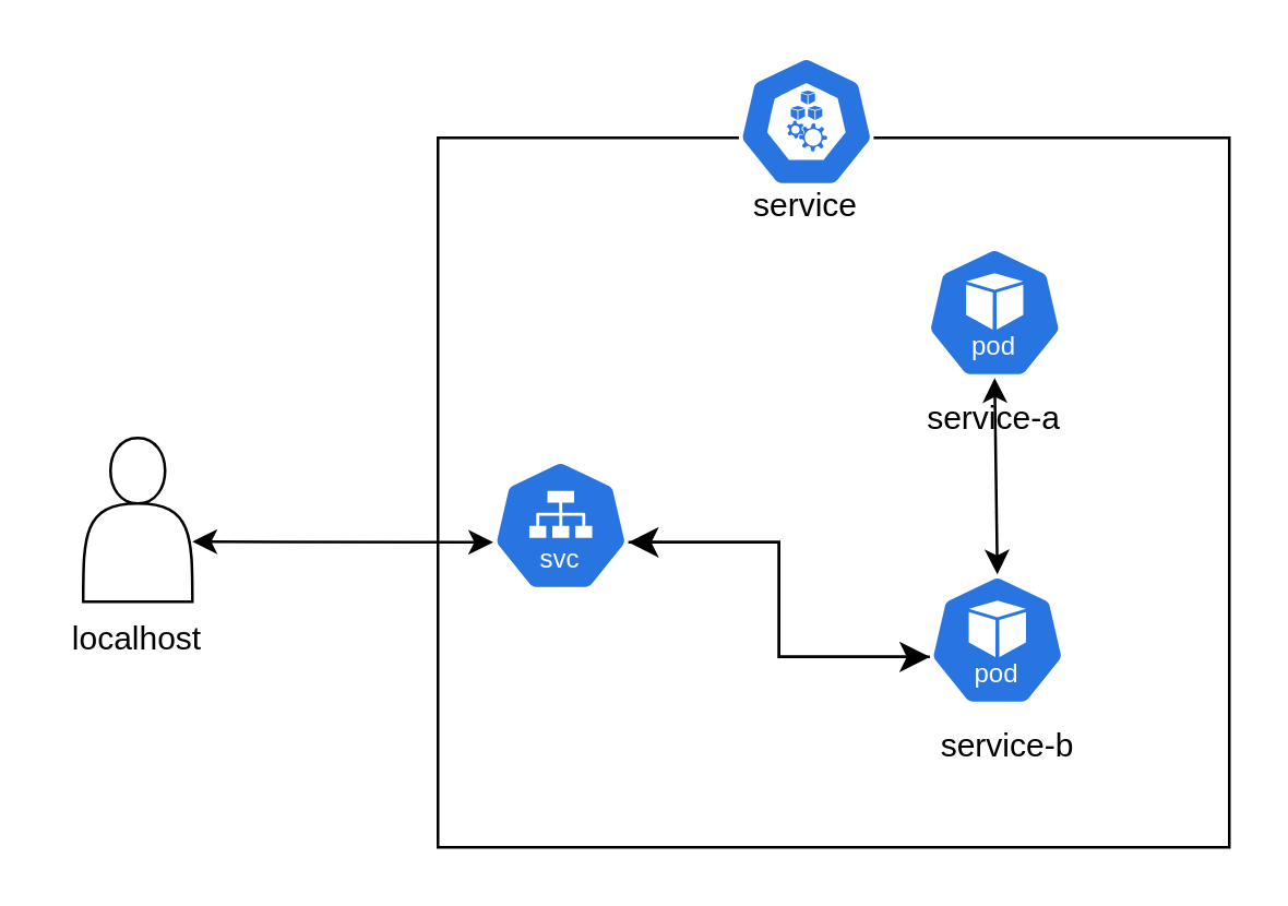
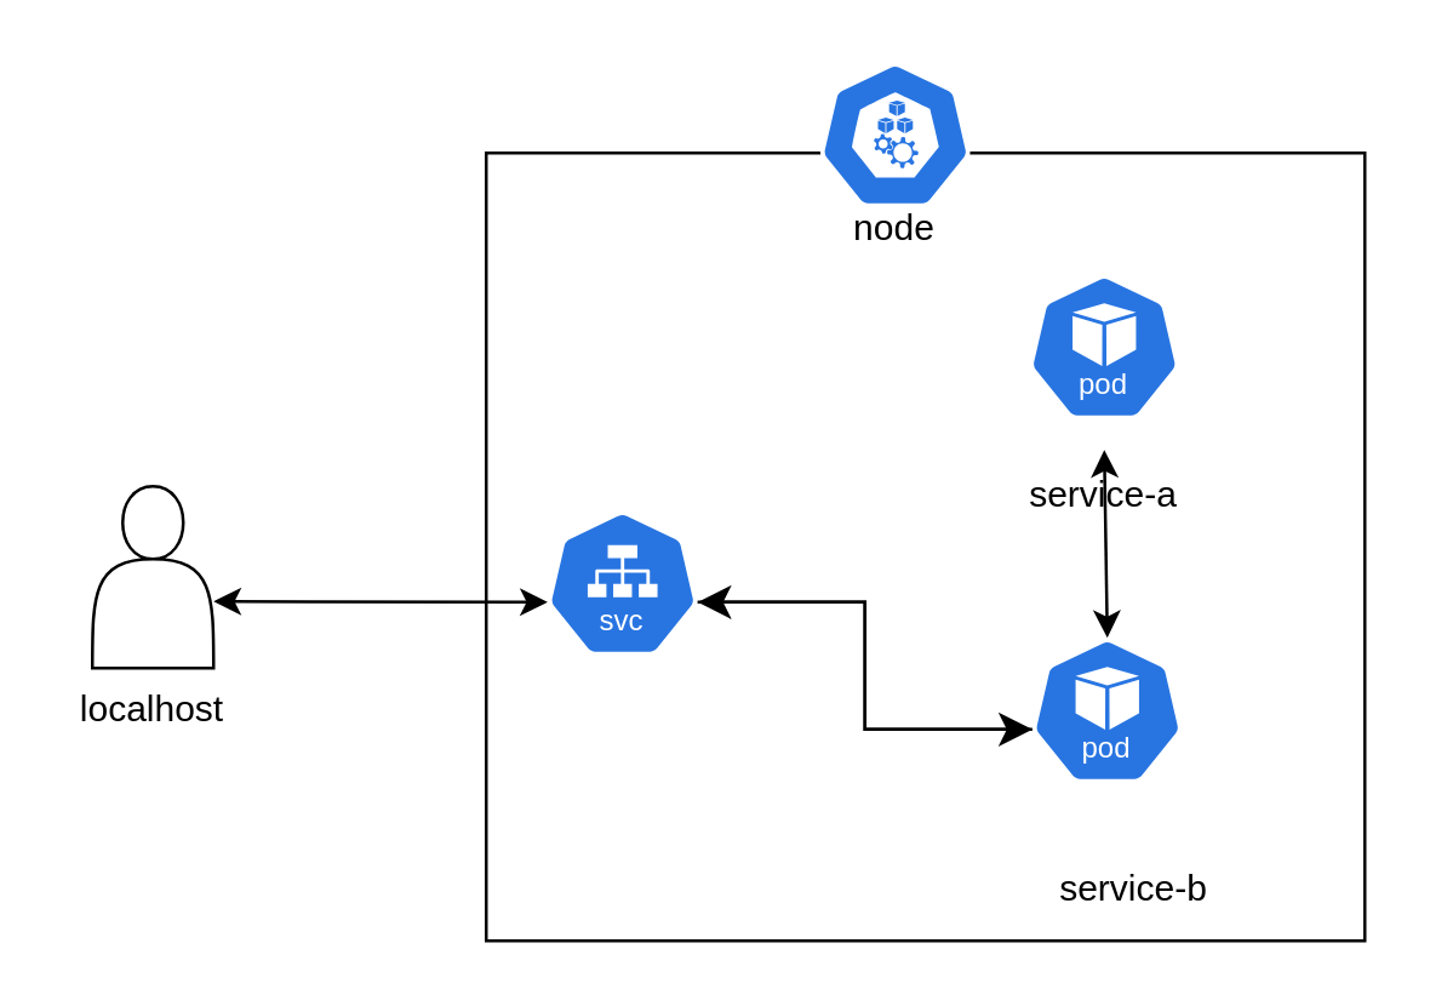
- <mxCell id="13" value="service" style="text;html=1;align=center;verticalAlign=middle;whiteSpace=wrap;rounded=0;" vertex="1" parent="1"><mxGeometry x="265" y="60" width="60" height="30" as="geometry" /></mxCell>
+ <mxCell id="13" value="node" style="text;html=1;align=center;verticalAlign=middle;whiteSpace=wrap;rounded=0;" vertex="1" parent="1"><mxGeometry x="265" y="60" width="60" height="30" as="geometry" /></mxCell>
- <mxCell id="5" value="service-a" style="text;html=1;align=center;verticalAlign=middle;whiteSpace=wrap;rounded=0;" vertex="1" parent="1"><mxGeometry x="334" y="138" width="60" height="30" as="geometry" /></mxCell>
+ <mxCell id="5" value="service-a" style="text;html=1;align=center;verticalAlign=middle;whiteSpace=wrap;rounded=0;" vertex="1" parent="1"><mxGeometry x="334" y="148" width="60" height="30" as="geometry" /></mxCell>
- <mxCell id="6" value="service-b" style="text;html=1;align=center;verticalAlign=middle;whiteSpace=wrap;rounded=0;" vertex="1" parent="1"><mxGeometry x="339" y="258" width="60" height="30" as="geometry" /></mxCell>
+ <mxCell id="6" value="service-b" style="text;html=1;align=center;verticalAlign=middle;whiteSpace=wrap;rounded=0;" vertex="1" parent="1"><mxGeometry x="344" y="278" width="60" height="30" as="geometry" /></mxCell>
